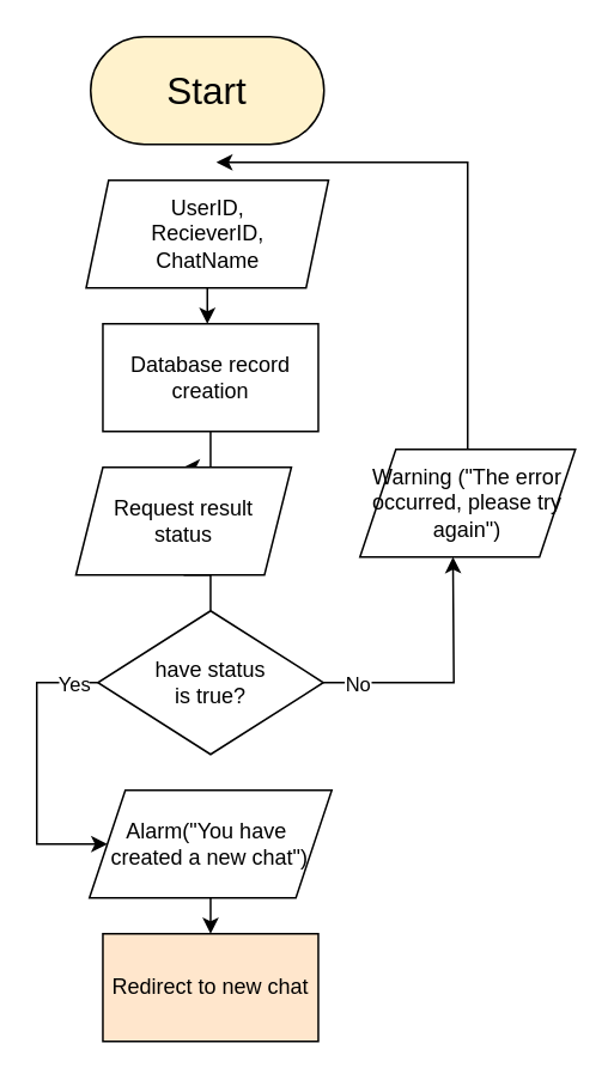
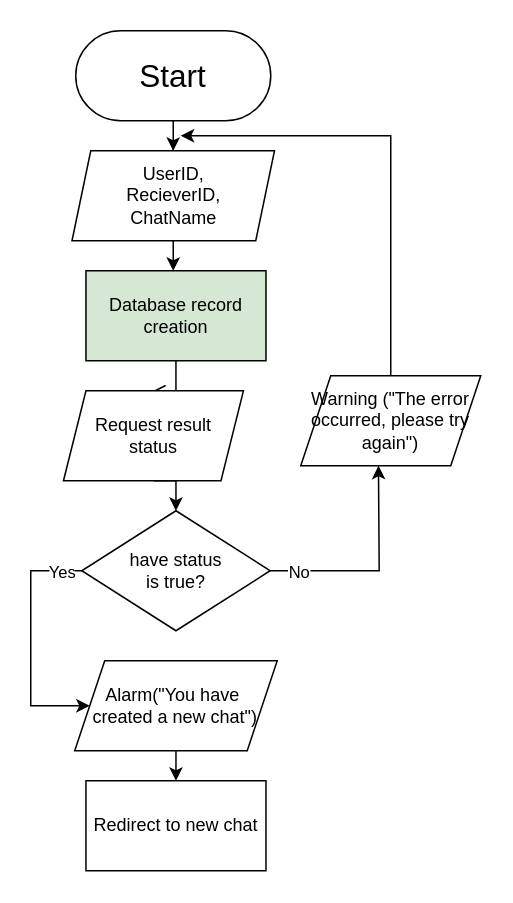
- <mxCell id="3" value="&lt;font style=&quot;font-size: 21px;&quot;&gt;Start&lt;/font&gt;" style="rounded=1;whiteSpace=wrap;html=1;glass=0;shadow=0;arcSize=50;fillColor=#fff2cc;" parent="1" vertex="1"><mxGeometry x="50" y="20" width="130" height="60" as="geometry" /></mxCell>
+ <mxCell id="3" value="&lt;font style=&quot;font-size: 21px;&quot;&gt;Start&lt;/font&gt;" style="rounded=1;whiteSpace=wrap;html=1;glass=0;shadow=0;arcSize=50;" parent="1" vertex="1"><mxGeometry x="50" y="20" width="130" height="60" as="geometry" /></mxCell>
+ <mxCell id="2" style="edgeStyle=orthogonalEdgeStyle;rounded=0;orthogonalLoop=1;jettySize=auto;html=1;entryX=0.5;entryY=0;entryDx=0;entryDy=0;" parent="1" source="3" target="5" edge="1"><mxGeometry relative="1" as="geometry" /></mxCell>
- <mxCell id="8" value="Database record creation" style="whiteSpace=wrap;html=1;" parent="1" vertex="1"><mxGeometry x="56.81" y="180" width="120" height="60" as="geometry" /></mxCell>
+ <mxCell id="8" value="Database record creation" style="whiteSpace=wrap;html=1;fillColor=#d5e8d4;" parent="1" vertex="1"><mxGeometry x="56.81" y="180" width="120" height="60" as="geometry" /></mxCell>
- <mxCell id="7" style="edgeStyle=orthogonalEdgeStyle;rounded=0;orthogonalLoop=1;jettySize=auto;html=1;entryX=0.5;entryY=0;entryDx=0;entryDy=0;" parent="1" source="8" target="10" edge="1"><mxGeometry relative="1" as="geometry" /></mxCell>
+ <mxCell id="7" style="edgeStyle=orthogonalEdgeStyle;rounded=0;orthogonalLoop=1;jettySize=auto;html=1;entryX=0.5;entryY=0;entryDx=0;entryDy=0;endArrow=open;" parent="1" source="8" target="10" edge="1"><mxGeometry relative="1" as="geometry" /></mxCell>
- <mxCell id="9" style="edgeStyle=orthogonalEdgeStyle;rounded=0;orthogonalLoop=1;jettySize=auto;html=1;exitX=0.5;exitY=1;exitDx=0;exitDy=0;entryX=0.5;entryY=0;entryDx=0;entryDy=0;endArrow=none;" parent="1" source="10" target="15" edge="1"><mxGeometry relative="1" as="geometry" /></mxCell>
+ <mxCell id="9" style="edgeStyle=orthogonalEdgeStyle;rounded=0;orthogonalLoop=1;jettySize=auto;html=1;exitX=0.5;exitY=1;exitDx=0;exitDy=0;entryX=0.5;entryY=0;entryDx=0;entryDy=0;" parent="1" source="10" target="15" edge="1"><mxGeometry relative="1" as="geometry" /></mxCell>
- <mxCell id="17" value="Redirect to new chat" style="whiteSpace=wrap;html=1;fillColor=#ffe6cc;" parent="1" vertex="1"><mxGeometry x="56.81" y="520" width="120" height="60" as="geometry" /></mxCell>
+ <mxCell id="17" value="Redirect to new chat" style="whiteSpace=wrap;html=1;" parent="1" vertex="1"><mxGeometry x="56.81" y="520" width="120" height="60" as="geometry" /></mxCell>
